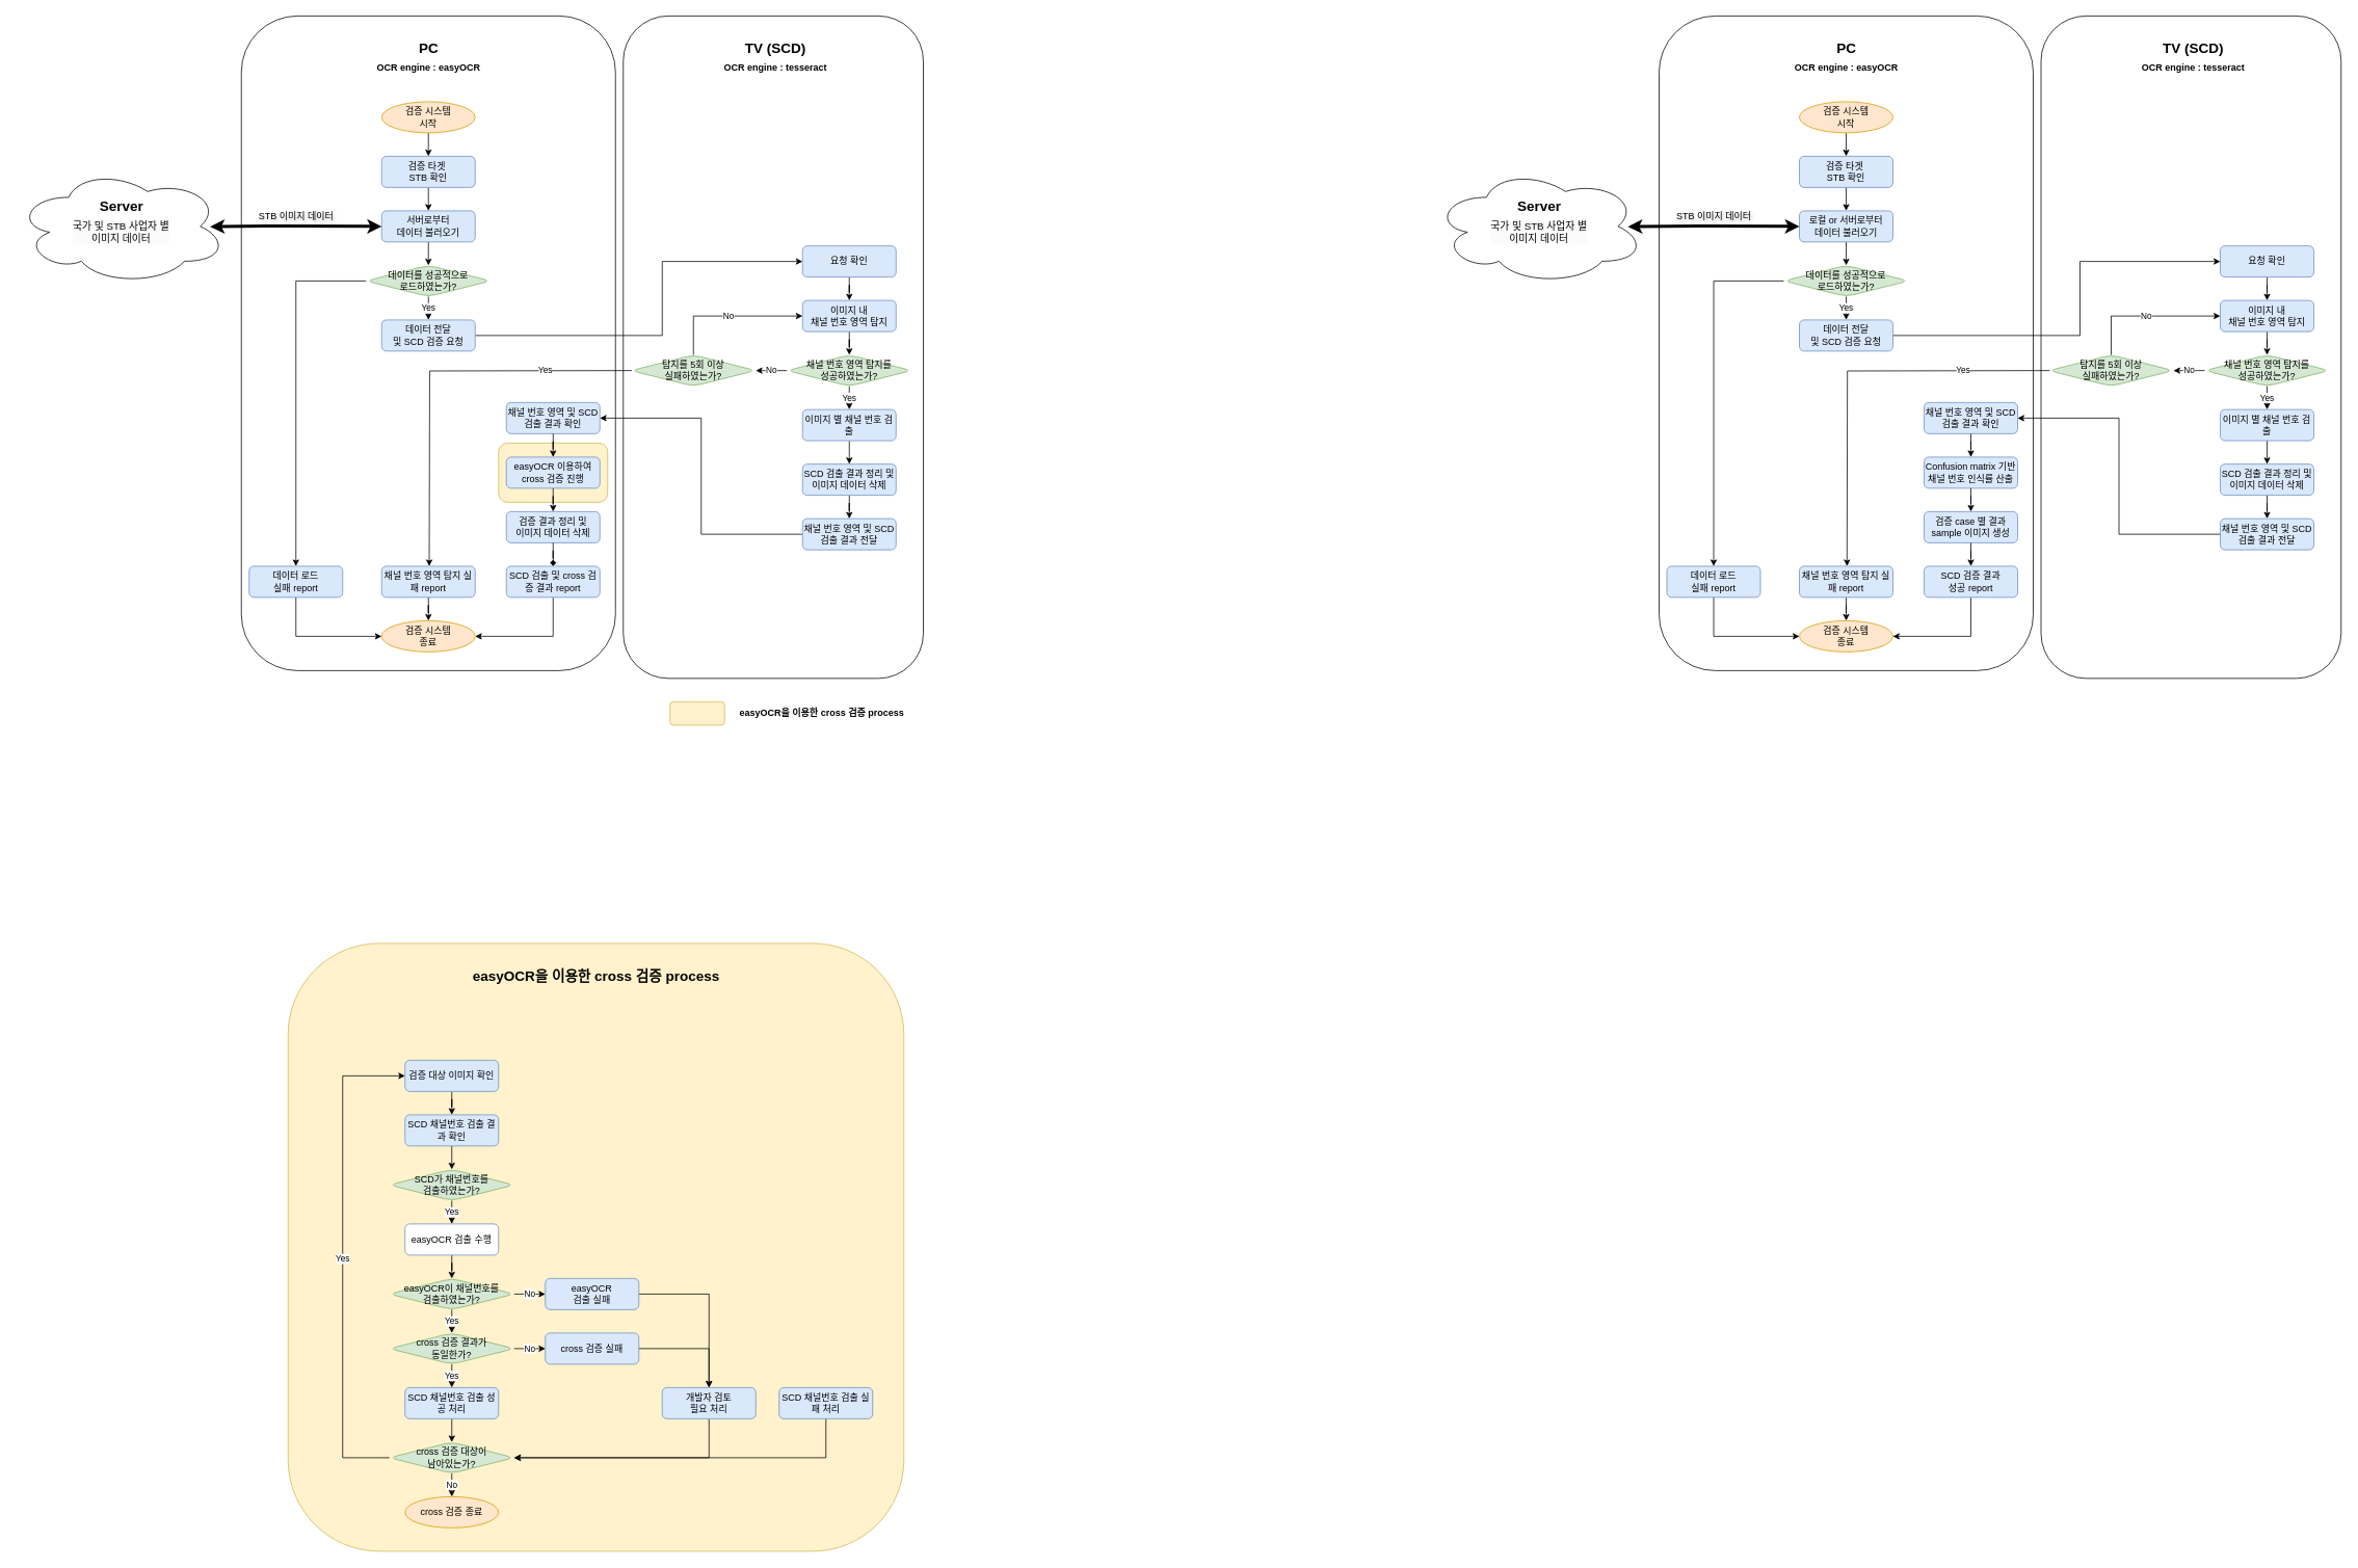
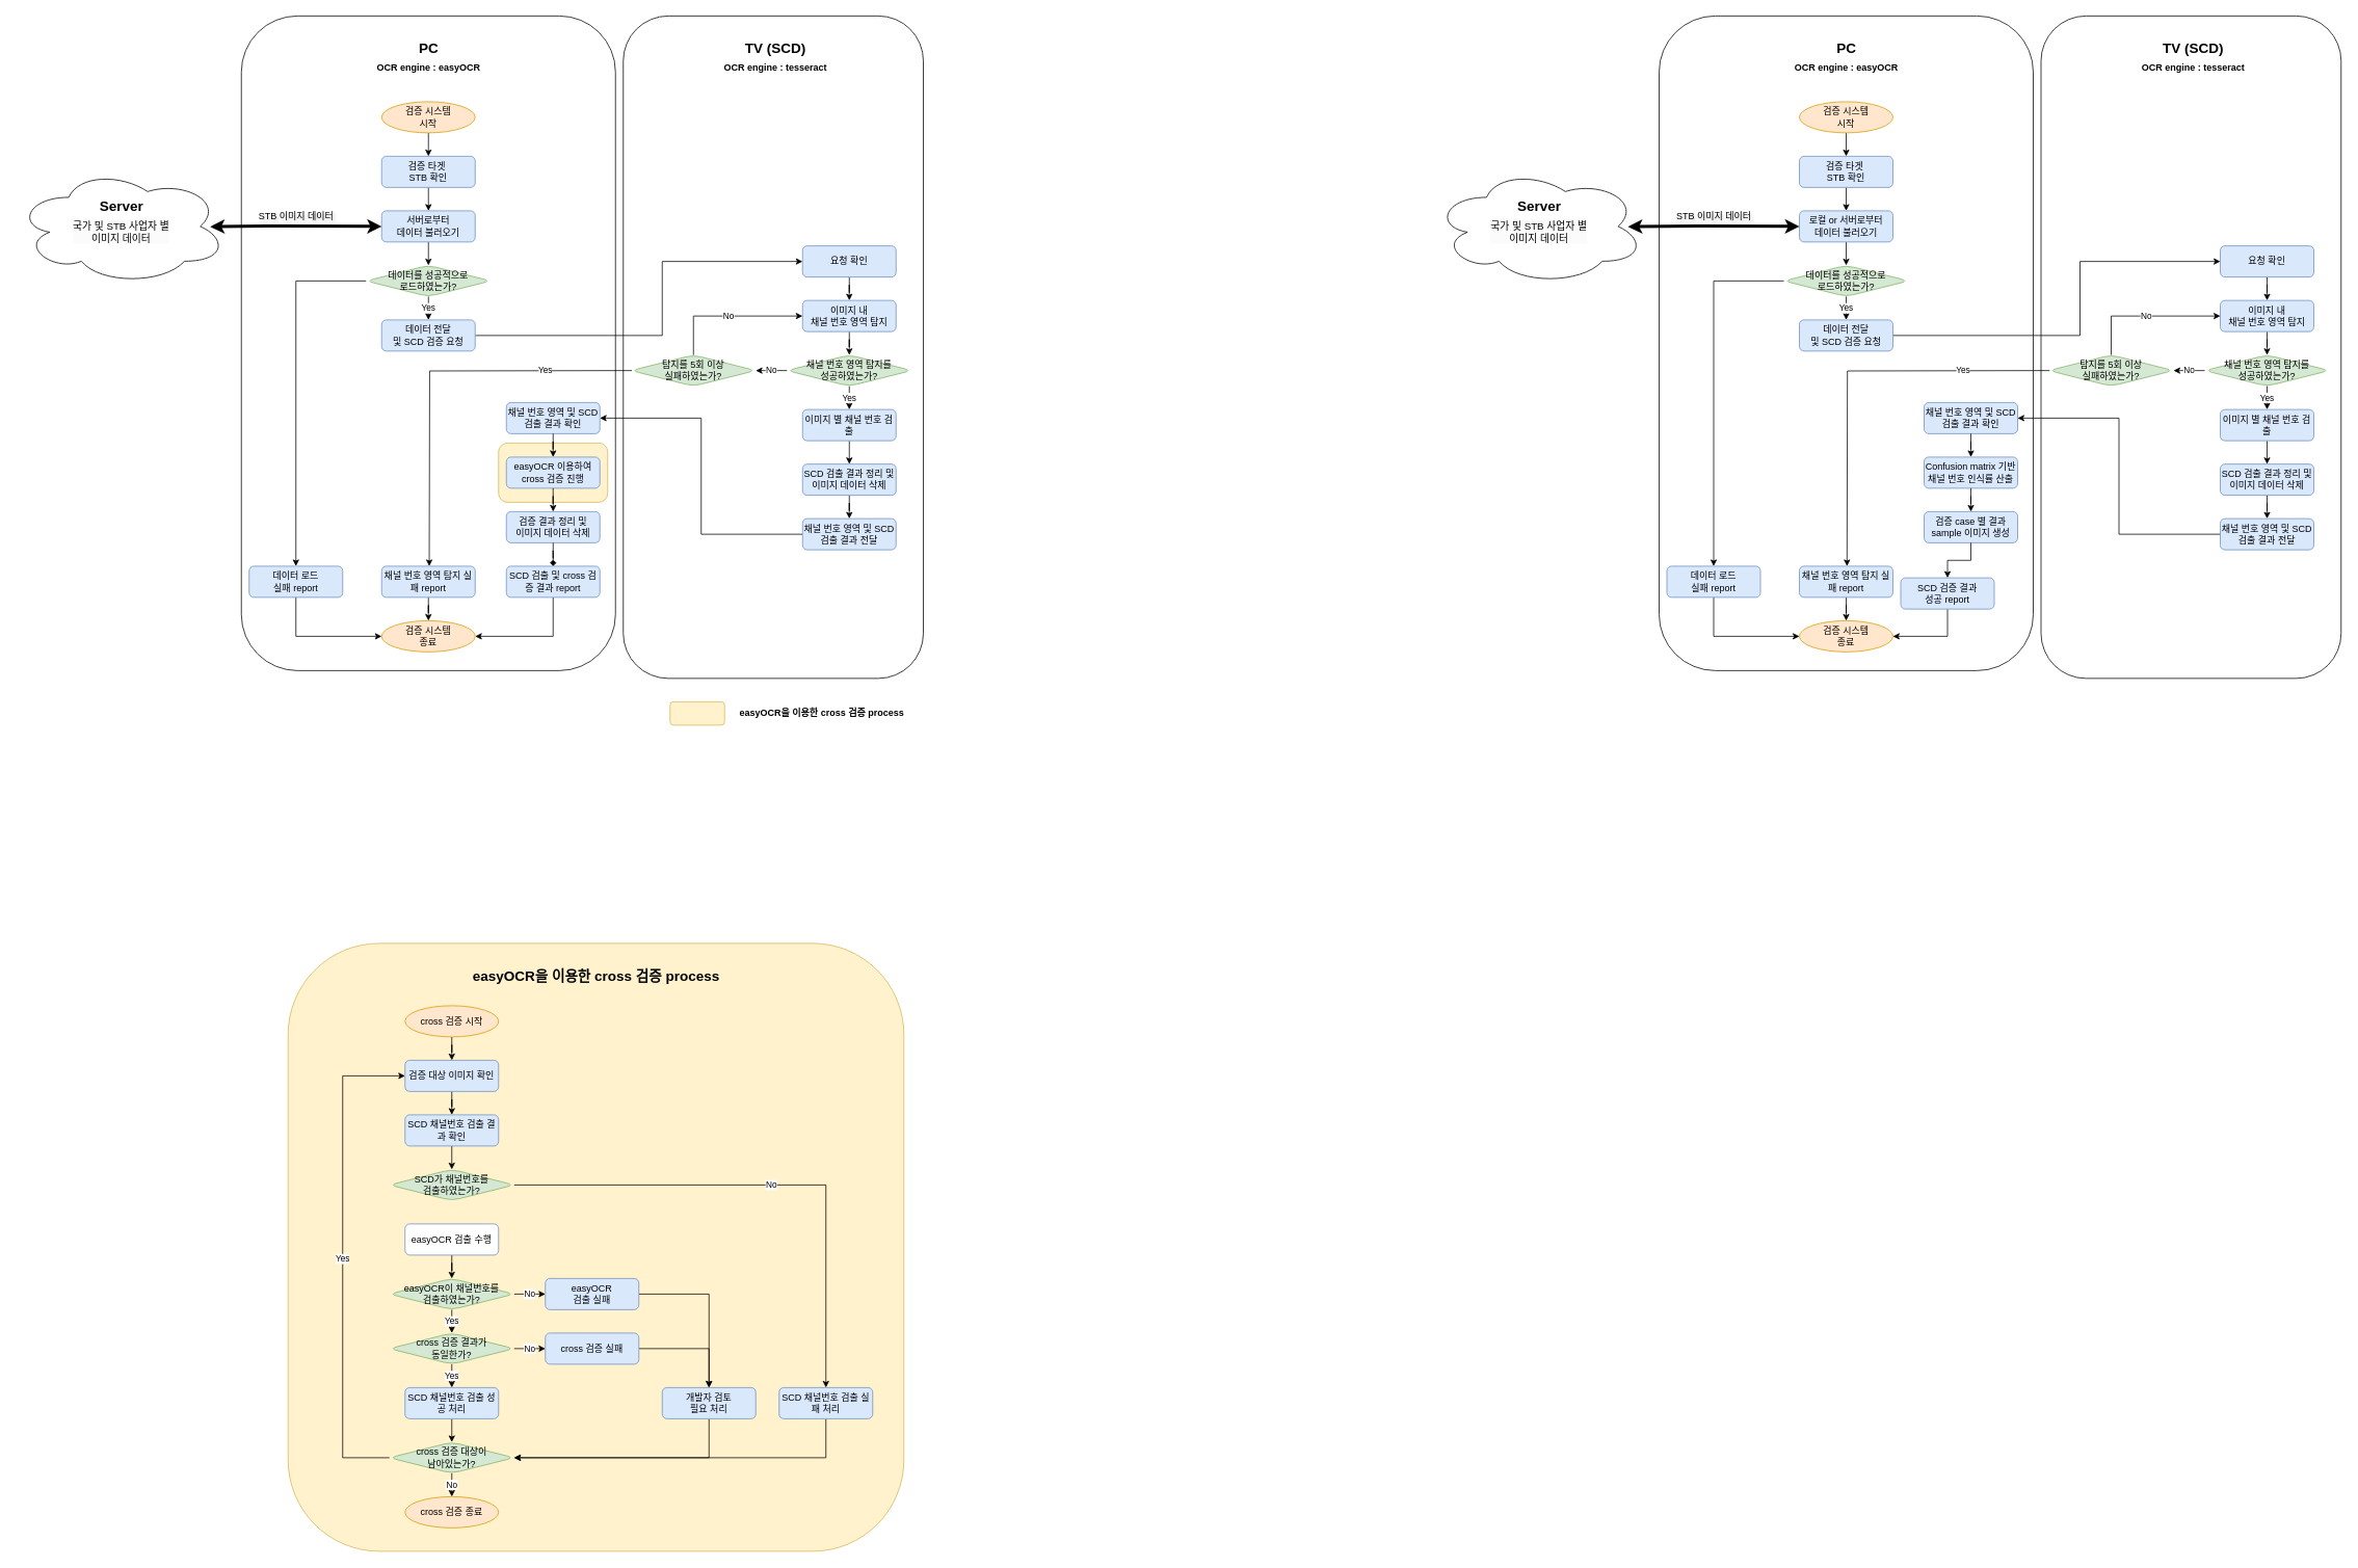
- <mxCell id="122" value="SCD &lt;span style=&quot;background-color: transparent; color: light-dark(rgb(0, 0, 0), rgb(255, 255, 255));&quot;&gt;검증 결과&lt;br&gt;성공 report&lt;/span&gt;" style="rounded=1;whiteSpace=wrap;html=1;fontSize=12;glass=0;strokeWidth=1;shadow=0;fillColor=#dae8fc;strokeColor=#6c8ebf;" vertex="1" parent="1"><mxGeometry x="2468" y="726" width="120" height="40" as="geometry" /></mxCell>
+ <mxCell id="122" value="SCD &lt;span style=&quot;background-color: transparent; color: light-dark(rgb(0, 0, 0), rgb(255, 255, 255));&quot;&gt;검증 결과&lt;br&gt;성공 report&lt;/span&gt;" style="rounded=1;whiteSpace=wrap;html=1;fontSize=12;glass=0;strokeWidth=1;shadow=0;fillColor=#dae8fc;strokeColor=#6c8ebf;" vertex="1" parent="1"><mxGeometry x="2438" y="741" width="120" height="40" as="geometry" /></mxCell>
+ <mxCell id="55" value="cross 검증 시작" style="ellipse;whiteSpace=wrap;html=1;fillColor=#ffe6cc;strokeColor=#d79b00;" parent="1" vertex="1"><mxGeometry x="519" y="1290" width="120" height="40" as="geometry" /></mxCell>
+ <mxCell id="54" style="edgeStyle=orthogonalEdgeStyle;rounded=0;orthogonalLoop=1;jettySize=auto;html=1;exitX=0.5;exitY=1;exitDx=0;exitDy=0;" parent="1" source="55" target="57" edge="1"><mxGeometry relative="1" as="geometry" /></mxCell>
+ <mxCell id="47" value="No" style="edgeStyle=orthogonalEdgeStyle;rounded=0;orthogonalLoop=1;jettySize=auto;html=1;exitX=1;exitY=0.5;exitDx=0;exitDy=0;entryX=0.5;entryY=0;entryDx=0;entryDy=0;" parent="1" source="48" target="70" edge="1"><mxGeometry relative="1" as="geometry"><mxPoint x="699" y="1520" as="targetPoint" /></mxGeometry></mxCell>
- <mxCell id="46" value="Yes" style="edgeStyle=orthogonalEdgeStyle;rounded=0;orthogonalLoop=1;jettySize=auto;html=1;exitX=0.5;exitY=1;exitDx=0;exitDy=0;entryX=0.5;entryY=0;entryDx=0;entryDy=0;" parent="1" source="48" target="50" edge="1"><mxGeometry relative="1" as="geometry" /></mxCell>
